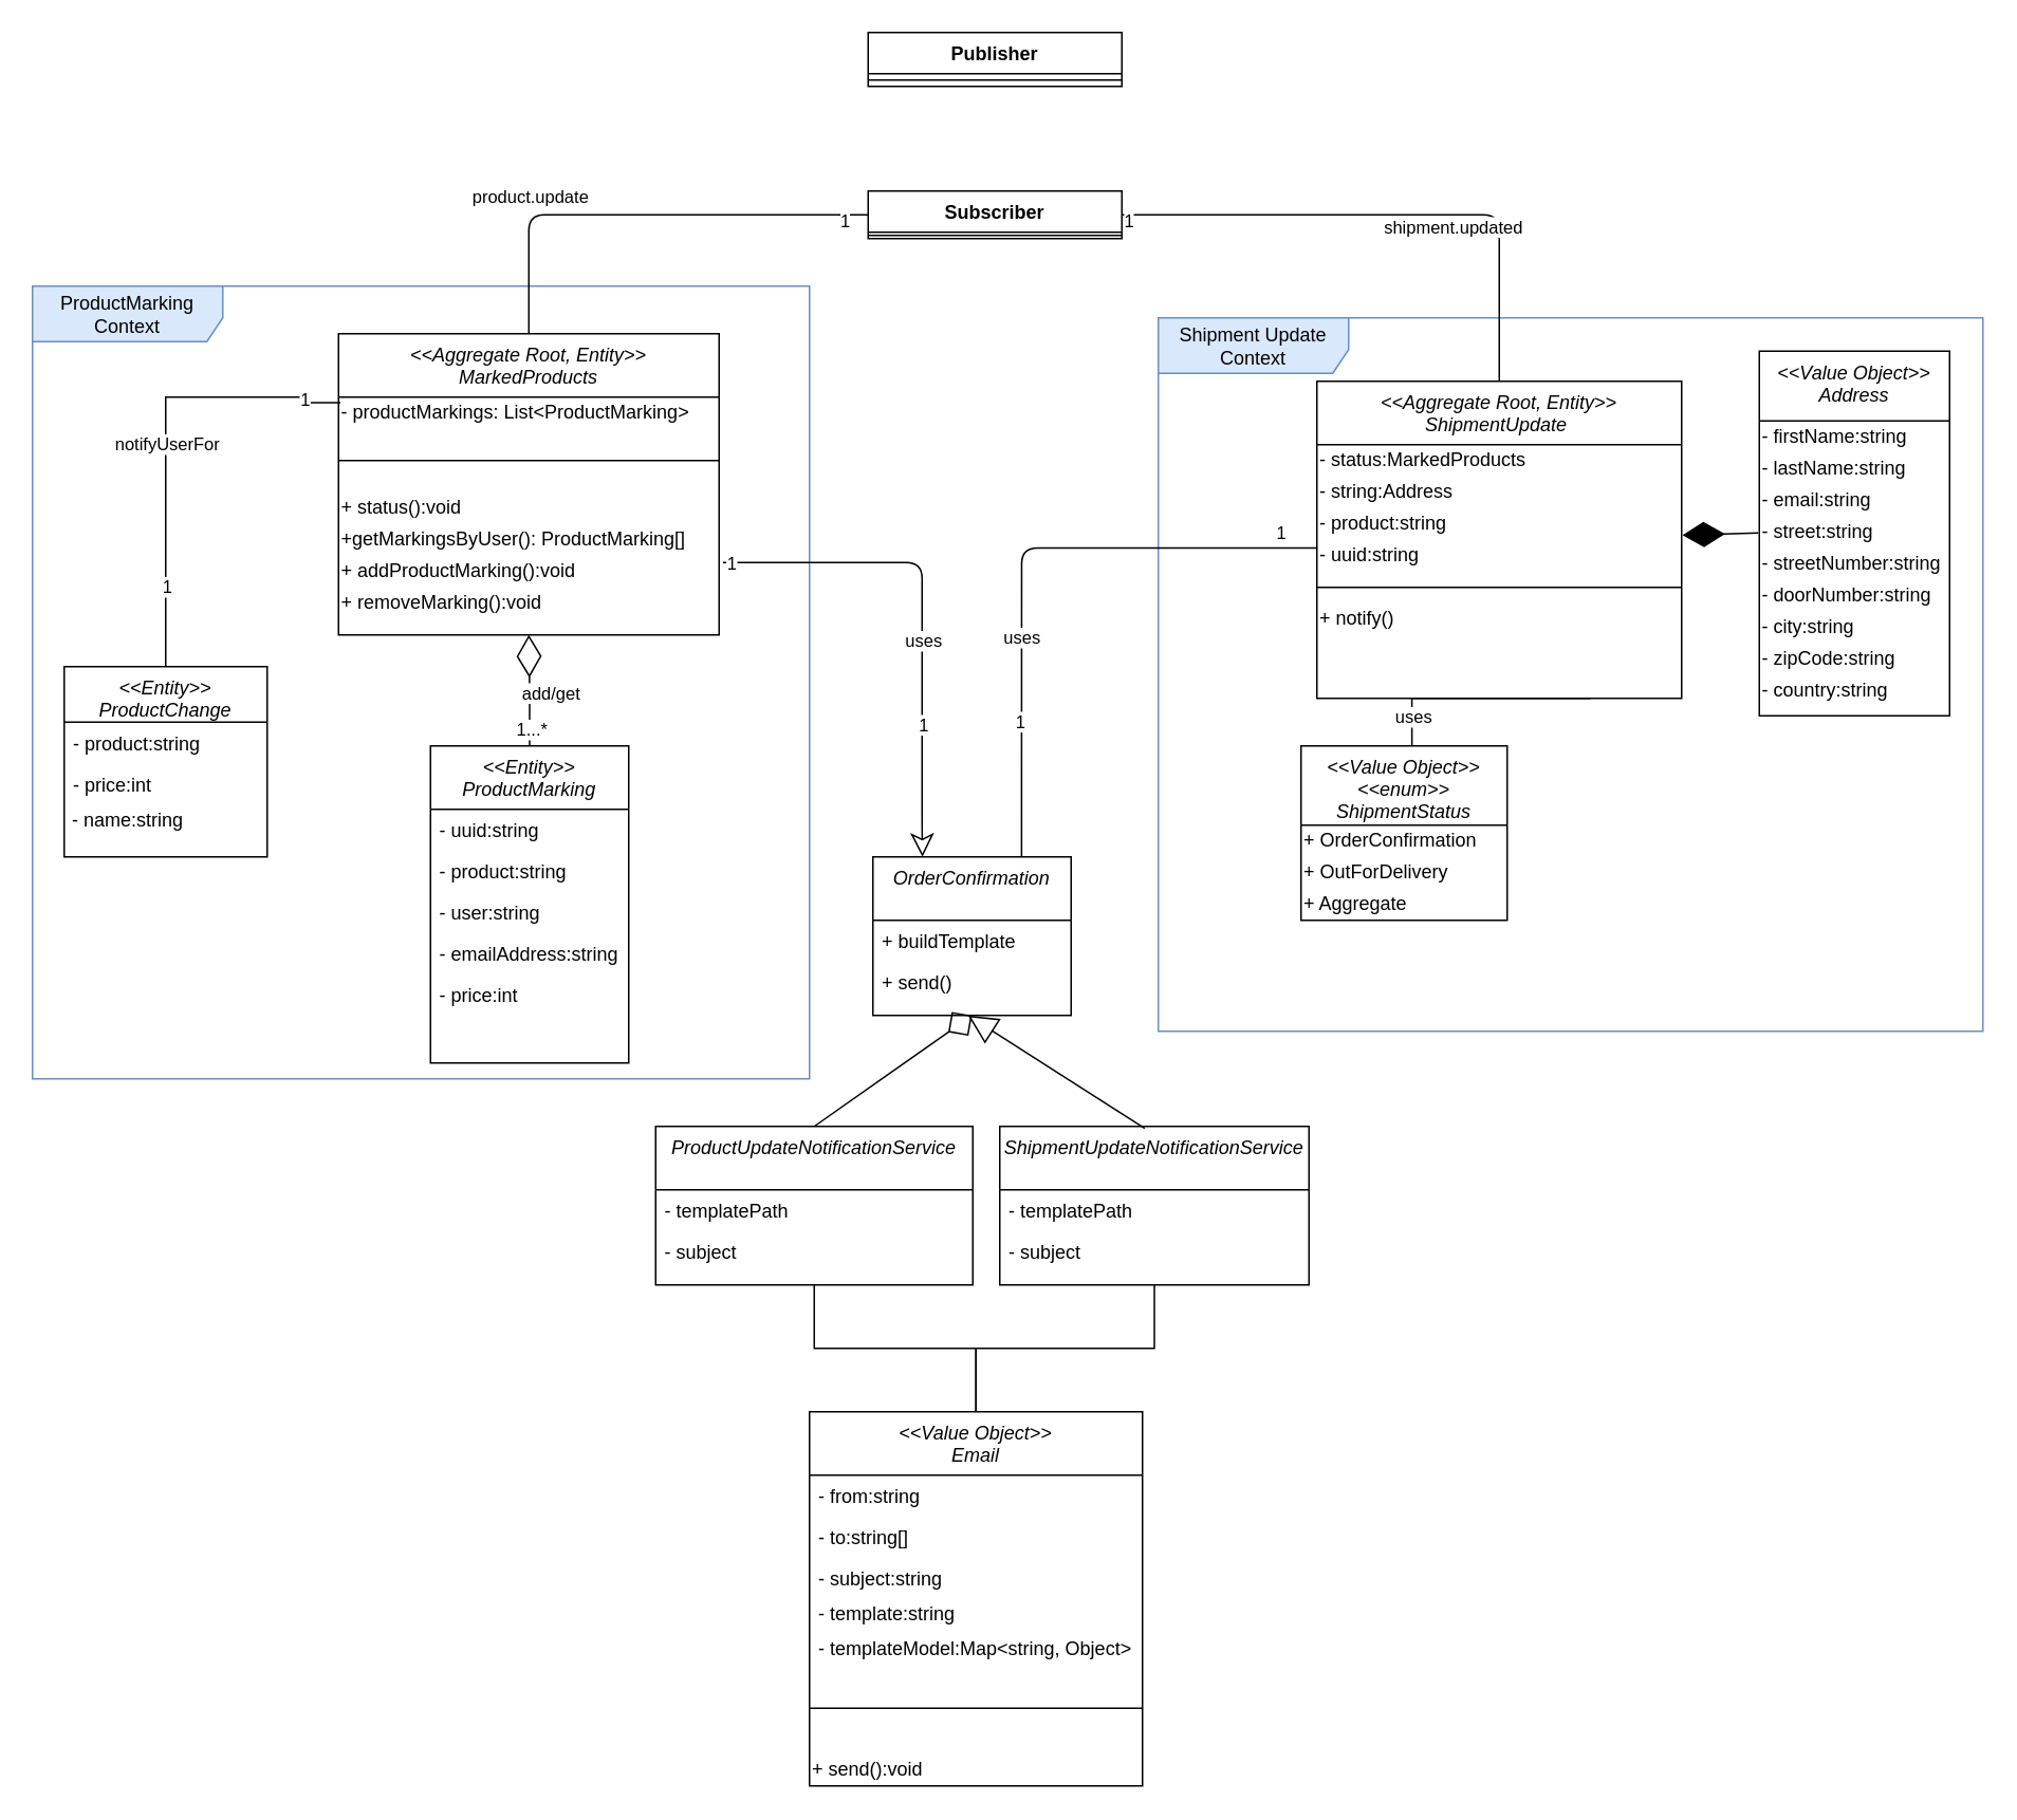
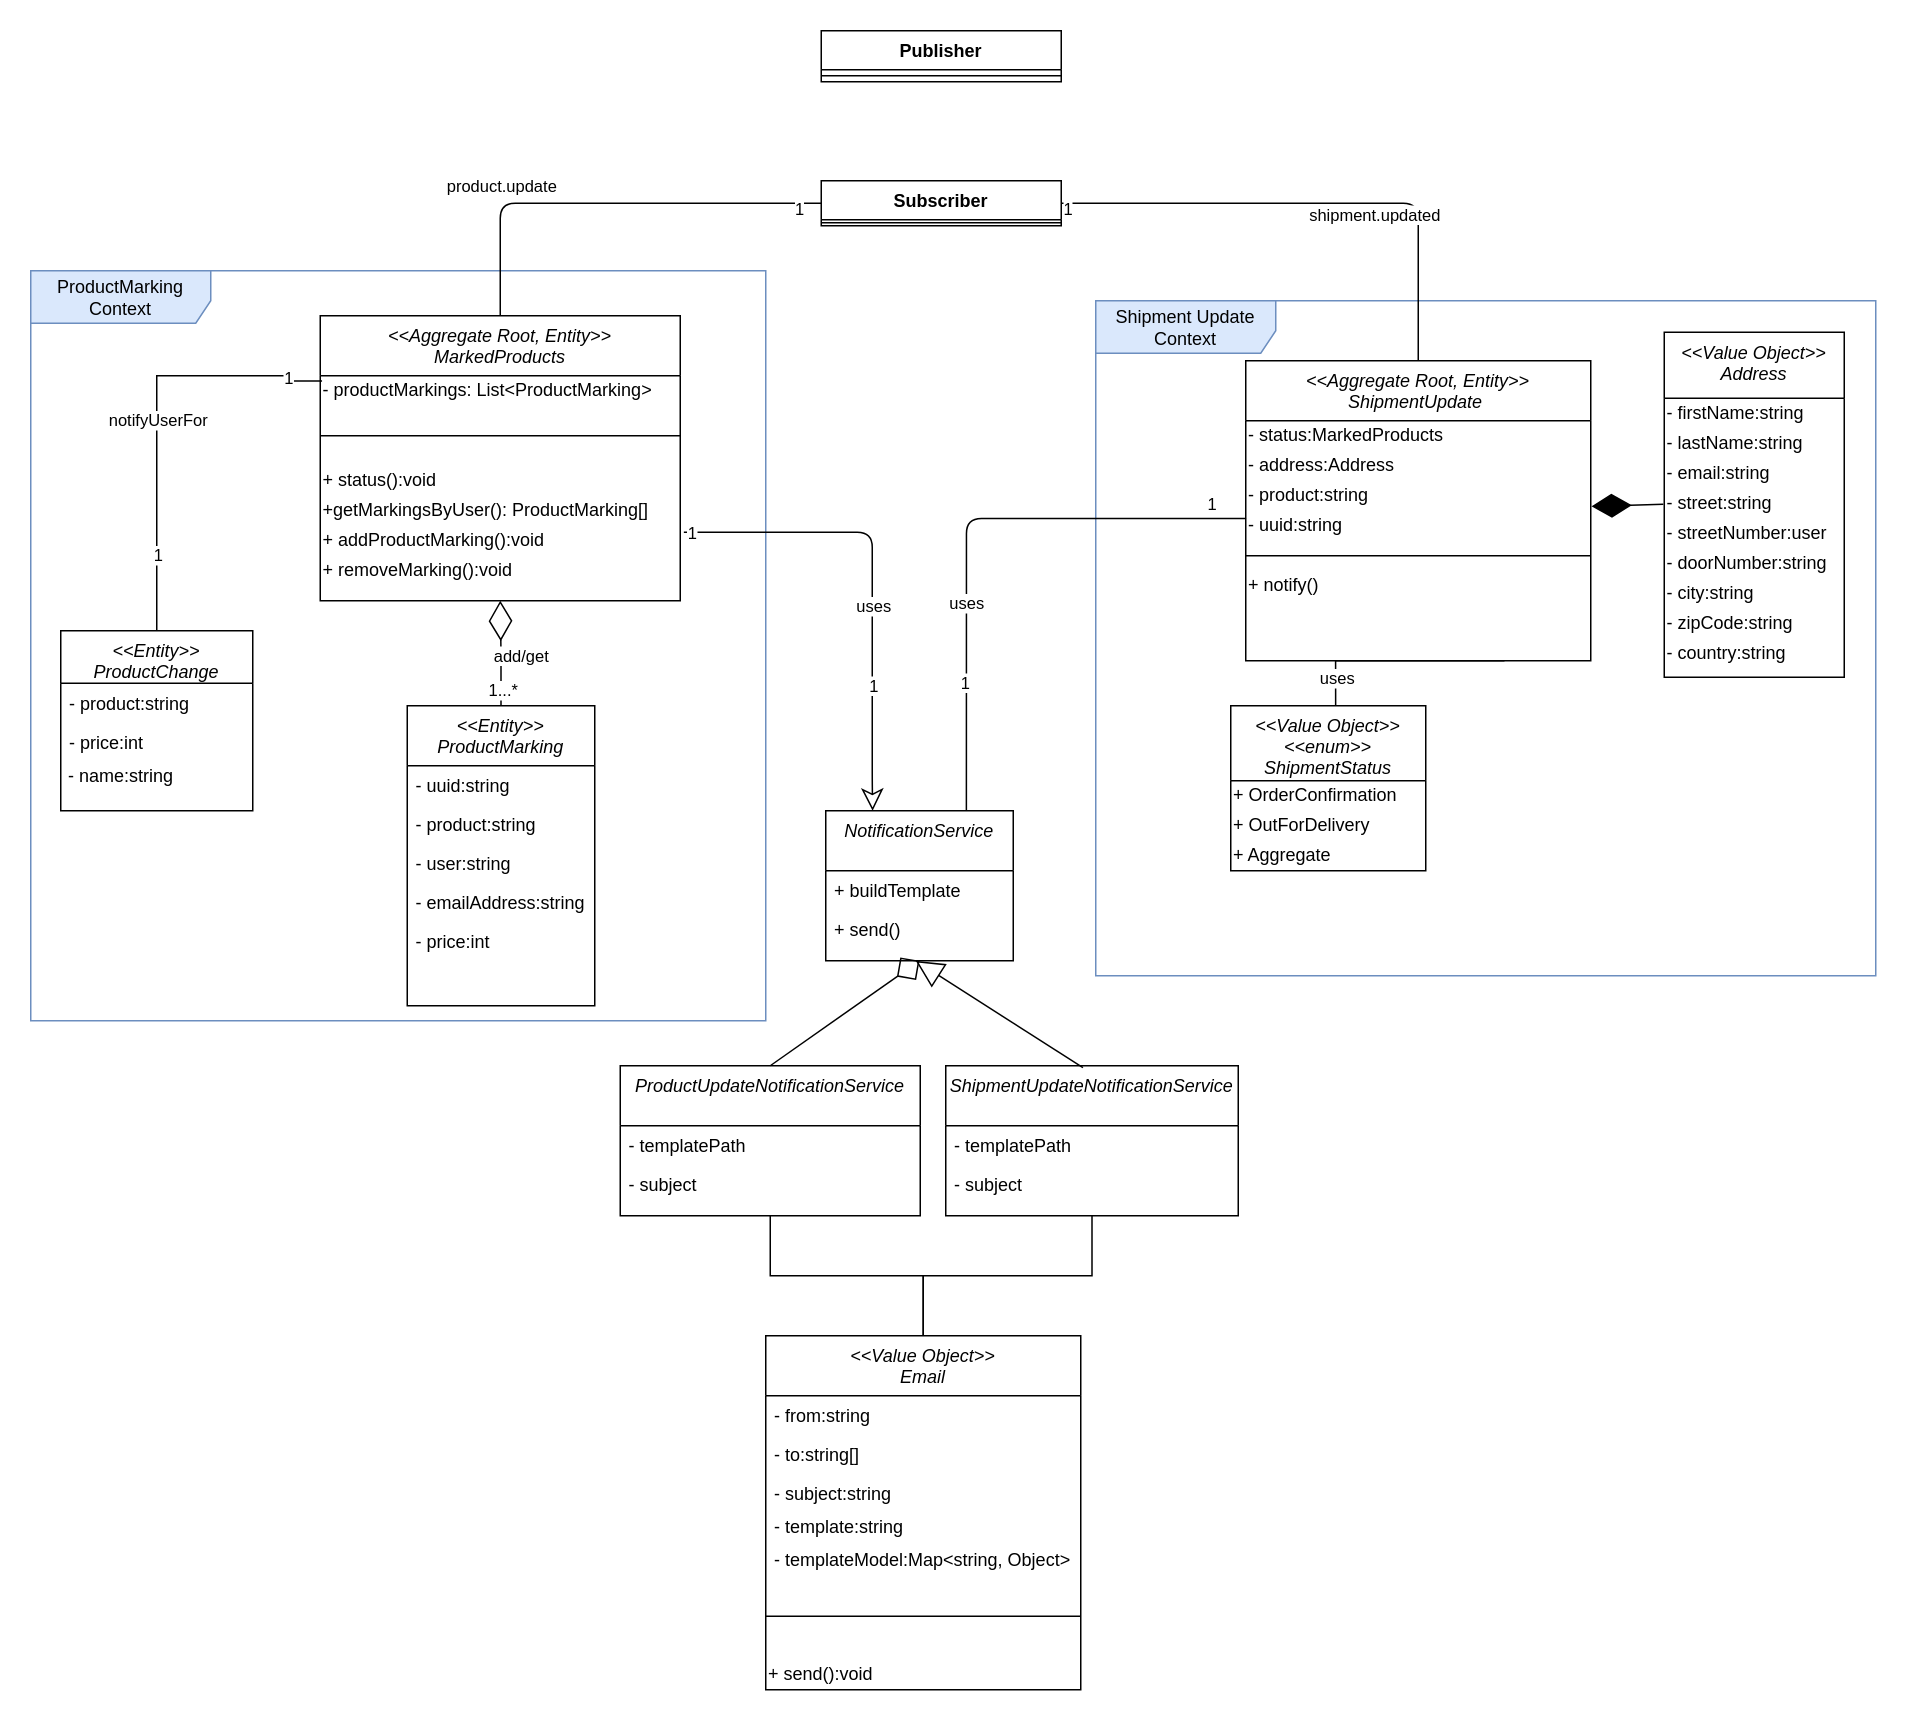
- <mxCell id="35" value="- string:Address" style="text;html=1;align=left;verticalAlign=middle;resizable=0;points=[];autosize=1;strokeColor=none;" parent="33" vertex="1"><mxGeometry y="60" width="230" height="20" as="geometry" /></mxCell>
+ <mxCell id="35" value="- address:Address" style="text;html=1;align=left;verticalAlign=middle;resizable=0;points=[];autosize=1;strokeColor=none;" parent="33" vertex="1"><mxGeometry y="60" width="230" height="20" as="geometry" /></mxCell>
- <mxCell id="51" value="- streetNumber:string" style="text;html=1;align=left;verticalAlign=middle;resizable=0;points=[];autosize=1;strokeColor=none;" parent="46" vertex="1"><mxGeometry y="124" width="120" height="20" as="geometry" /></mxCell>
+ <mxCell id="51" value="- streetNumber:user" style="text;html=1;align=left;verticalAlign=middle;resizable=0;points=[];autosize=1;strokeColor=none;" parent="46" vertex="1"><mxGeometry y="124" width="120" height="20" as="geometry" /></mxCell>
- <mxCell id="75" value="OrderConfirmation" style="swimlane;fontStyle=2;align=center;verticalAlign=top;childLayout=stackLayout;horizontal=1;startSize=40;horizontalStack=0;resizeParent=1;resizeLast=0;collapsible=1;marginBottom=0;shadow=0;strokeWidth=1;" parent="1" vertex="1"><mxGeometry x="550" y="540" width="125" height="100" as="geometry"><mxRectangle x="562.5" y="10" width="160" height="26" as="alternateBounds" /></mxGeometry></mxCell>
+ <mxCell id="75" value="NotificationService" style="swimlane;fontStyle=2;align=center;verticalAlign=top;childLayout=stackLayout;horizontal=1;startSize=40;horizontalStack=0;resizeParent=1;resizeLast=0;collapsible=1;marginBottom=0;shadow=0;strokeWidth=1;" parent="1" vertex="1"><mxGeometry x="550" y="540" width="125" height="100" as="geometry"><mxRectangle x="562.5" y="10" width="160" height="26" as="alternateBounds" /></mxGeometry></mxCell>
